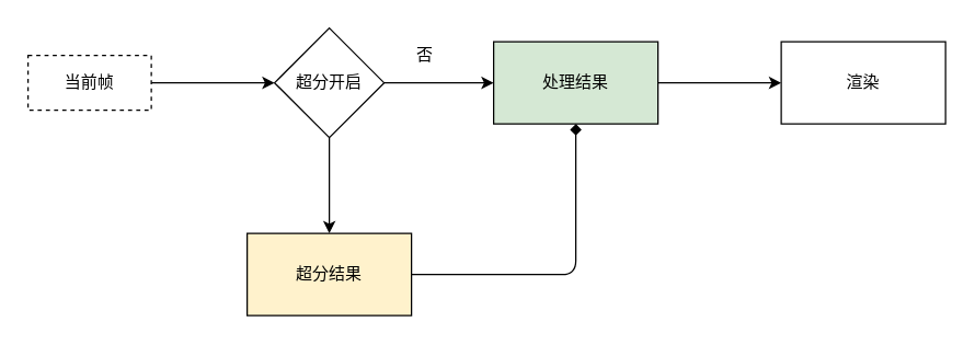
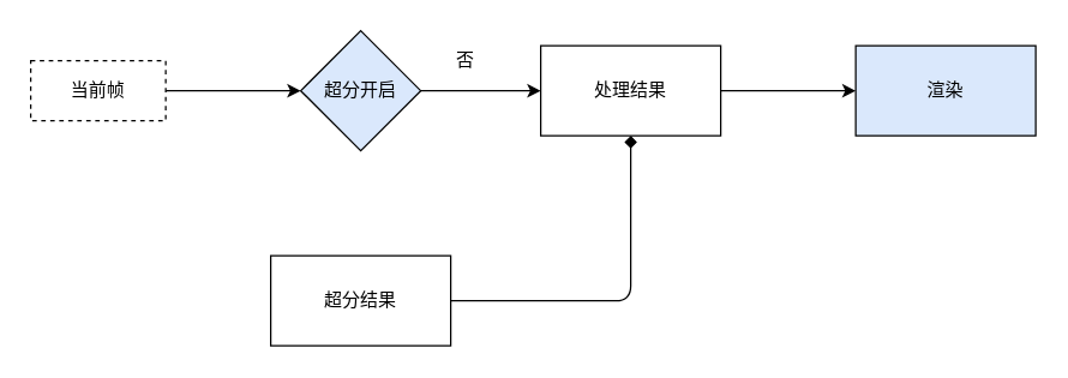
- <mxCell id="5" value="超分开启" style="rhombus;whiteSpace=wrap;html=1;" parent="1" vertex="1"><mxGeometry x="200" y="20" width="80" height="80" as="geometry" /></mxCell>
+ <mxCell id="5" value="超分开启" style="rhombus;whiteSpace=wrap;html=1;fillColor=#dae8fc;" parent="1" vertex="1"><mxGeometry x="200" y="20" width="80" height="80" as="geometry" /></mxCell>
- <mxCell id="7" value="处理结果" style="rounded=0;whiteSpace=wrap;html=1;fillColor=#d5e8d4;" parent="1" vertex="1"><mxGeometry x="360" y="30" width="120" height="60" as="geometry" /></mxCell>
+ <mxCell id="7" value="处理结果" style="rounded=0;whiteSpace=wrap;html=1;" parent="1" vertex="1"><mxGeometry x="360" y="30" width="120" height="60" as="geometry" /></mxCell>
- <mxCell id="8" value="渲染" style="rounded=0;whiteSpace=wrap;html=1;" parent="1" vertex="1"><mxGeometry x="570" y="30" width="120" height="60" as="geometry" /></mxCell>
+ <mxCell id="8" value="渲染" style="rounded=0;whiteSpace=wrap;html=1;fillColor=#dae8fc;" parent="1" vertex="1"><mxGeometry x="570" y="30" width="120" height="60" as="geometry" /></mxCell>
- <mxCell id="4" value="" style="edgeStyle=orthogonalEdgeStyle;rounded=0;orthogonalLoop=1;jettySize=auto;html=1;" parent="1" source="5" target="9" edge="1"><mxGeometry relative="1" as="geometry" /></mxCell>
- <mxCell id="9" value="超分结果" style="rounded=0;whiteSpace=wrap;html=1;fillColor=#fff2cc;" parent="1" vertex="1"><mxGeometry x="180" y="170" width="120" height="60" as="geometry" /></mxCell>
+ <mxCell id="9" value="超分结果" style="rounded=0;whiteSpace=wrap;html=1;" parent="1" vertex="1"><mxGeometry x="180" y="170" width="120" height="60" as="geometry" /></mxCell>
